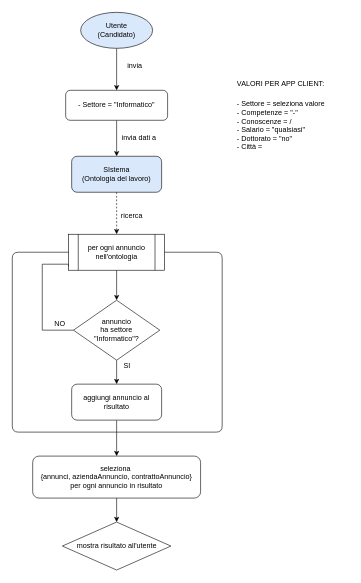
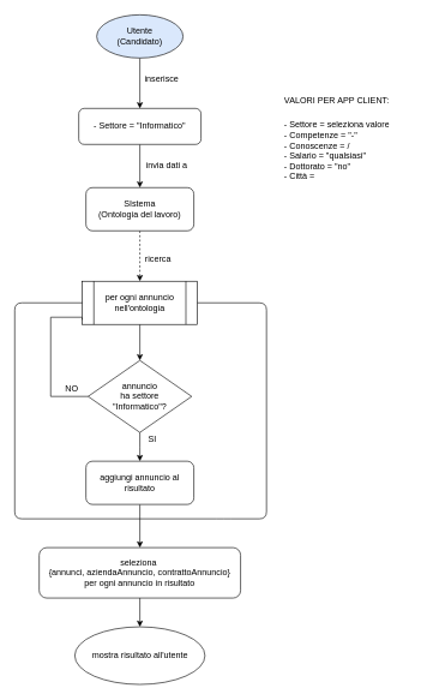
- <mxCell id="4" value="invia" style="text;html=1;align=center;verticalAlign=middle;resizable=0;points=[];autosize=1;" parent="1" vertex="1"><mxGeometry x="194" y="100" width="60" height="20" as="geometry" /></mxCell>
+ <mxCell id="4" value="inserisce" style="text;html=1;align=center;verticalAlign=middle;resizable=0;points=[];autosize=1;" parent="1" vertex="1"><mxGeometry x="194" y="100" width="60" height="20" as="geometry" /></mxCell>
- <mxCell id="12" value="SIstema&lt;br&gt;(Ontologia del lavoro)" style="rounded=1;whiteSpace=wrap;html=1;fillColor=#dae8fc;" parent="1" vertex="1"><mxGeometry x="119" y="260" width="150" height="60" as="geometry" /></mxCell>
+ <mxCell id="12" value="SIstema&lt;br&gt;(Ontologia del lavoro)" style="rounded=1;whiteSpace=wrap;html=1;" parent="1" vertex="1"><mxGeometry x="119" y="260" width="150" height="60" as="geometry" /></mxCell>
- <mxCell id="21" value="mostra risultato all'utente&lt;span&gt;&lt;br&gt;&lt;/span&gt;" style="rhombus;whiteSpace=wrap;html=1;" parent="1" vertex="1"><mxGeometry x="103.5" y="870" width="181" height="80" as="geometry" /></mxCell>
+ <mxCell id="21" value="mostra risultato all'utente&lt;span&gt;&lt;br&gt;&lt;/span&gt;" style="ellipse;whiteSpace=wrap;html=1;" parent="1" vertex="1"><mxGeometry x="103.5" y="870" width="181" height="80" as="geometry" /></mxCell>
